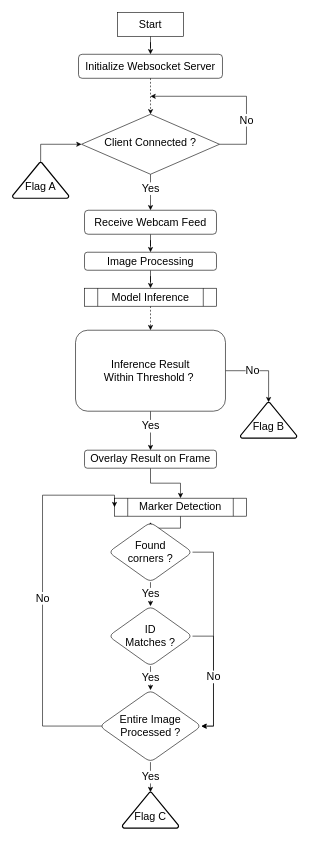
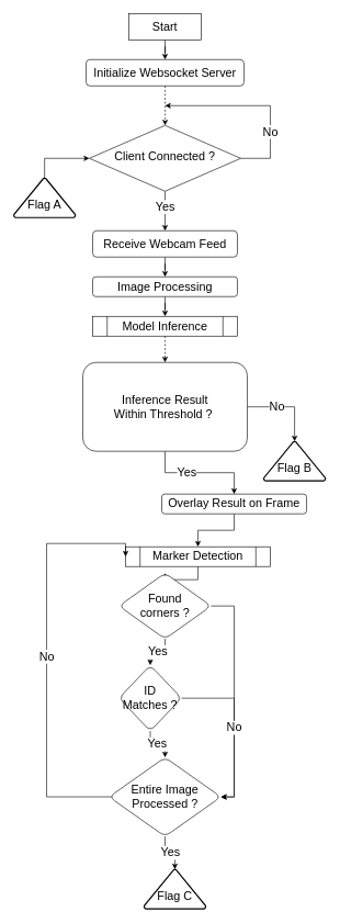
- <mxCell id="20" value="Overlay Result on Frame" style="whiteSpace=wrap;html=1;fontSize=18;rounded=1;" parent="1" vertex="1"><mxGeometry x="140" y="750" width="220" height="30" as="geometry" /></mxCell>
+ <mxCell id="20" value="Overlay Result on Frame" style="whiteSpace=wrap;html=1;fontSize=18;rounded=1;" parent="1" vertex="1"><mxGeometry x="245" y="750" width="220" height="30" as="geometry" /></mxCell>
- <mxCell id="32" value="ID &lt;br&gt;Matches ?" style="rhombus;whiteSpace=wrap;html=1;fontSize=18;rounded=1;" parent="1" vertex="1"><mxGeometry x="180.01" y="1010" width="140" height="100" as="geometry" /></mxCell>
+ <mxCell id="32" value="ID &lt;br&gt;Matches ?" style="rhombus;whiteSpace=wrap;html=1;fontSize=18;rounded=1;" parent="1" vertex="1"><mxGeometry x="180.01" y="1010" width="95" height="100" as="geometry" /></mxCell>
- <mxCell id="35" value="&lt;br style=&quot;font-size: 18px;&quot;&gt;Flag C" style="strokeWidth=2;html=1;shape=mxgraph.flowchart.extract_or_measurement;whiteSpace=wrap;fontSize=18;" parent="1" vertex="1"><mxGeometry x="203.09" y="1320" width="93.75" height="60" as="geometry" /></mxCell>
+ <mxCell id="35" value="&lt;br style=&quot;font-size: 18px;&quot;&gt;Flag C" style="strokeWidth=2;html=1;shape=mxgraph.flowchart.extract_or_measurement;whiteSpace=wrap;fontSize=18;" parent="1" vertex="1"><mxGeometry x="218.09" y="1320" width="93.75" height="60" as="geometry" /></mxCell>
